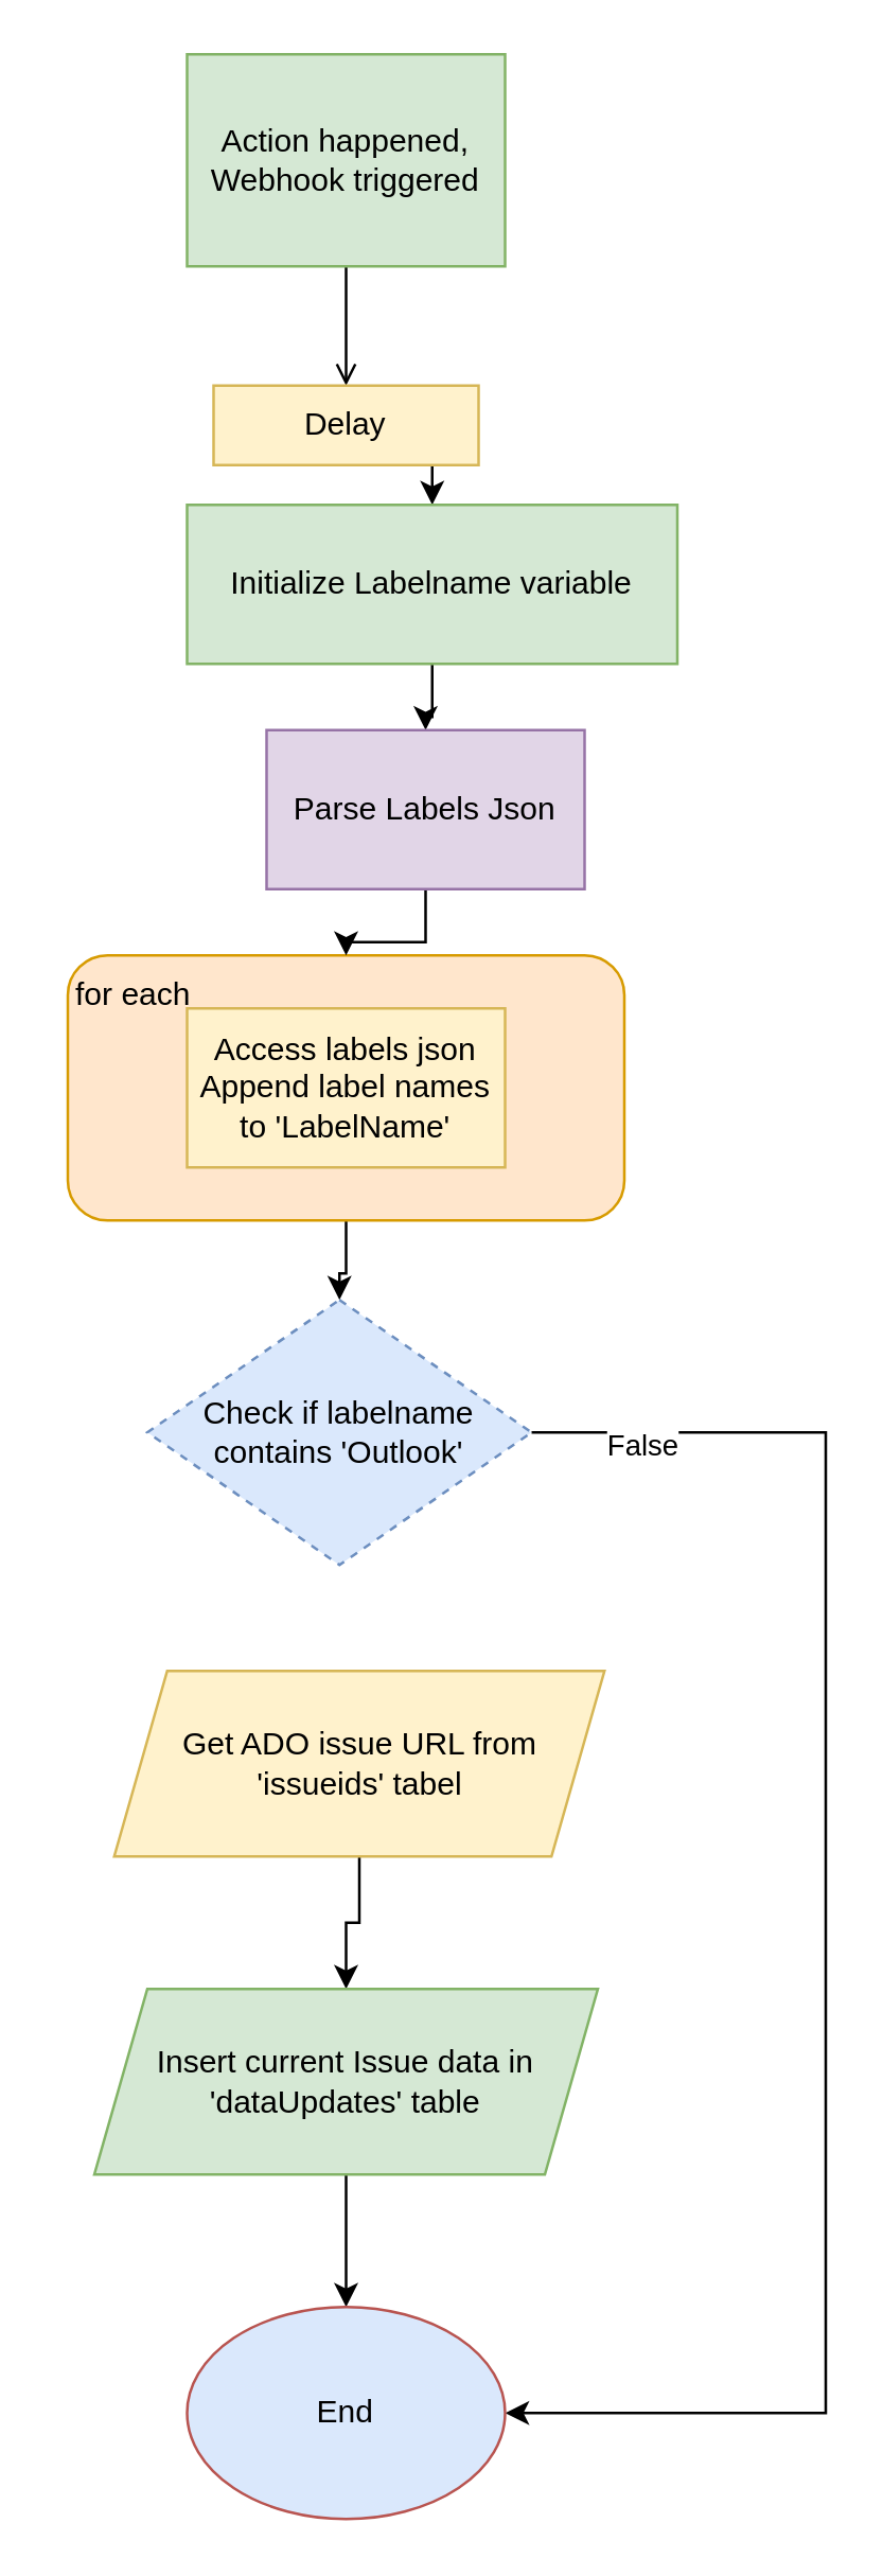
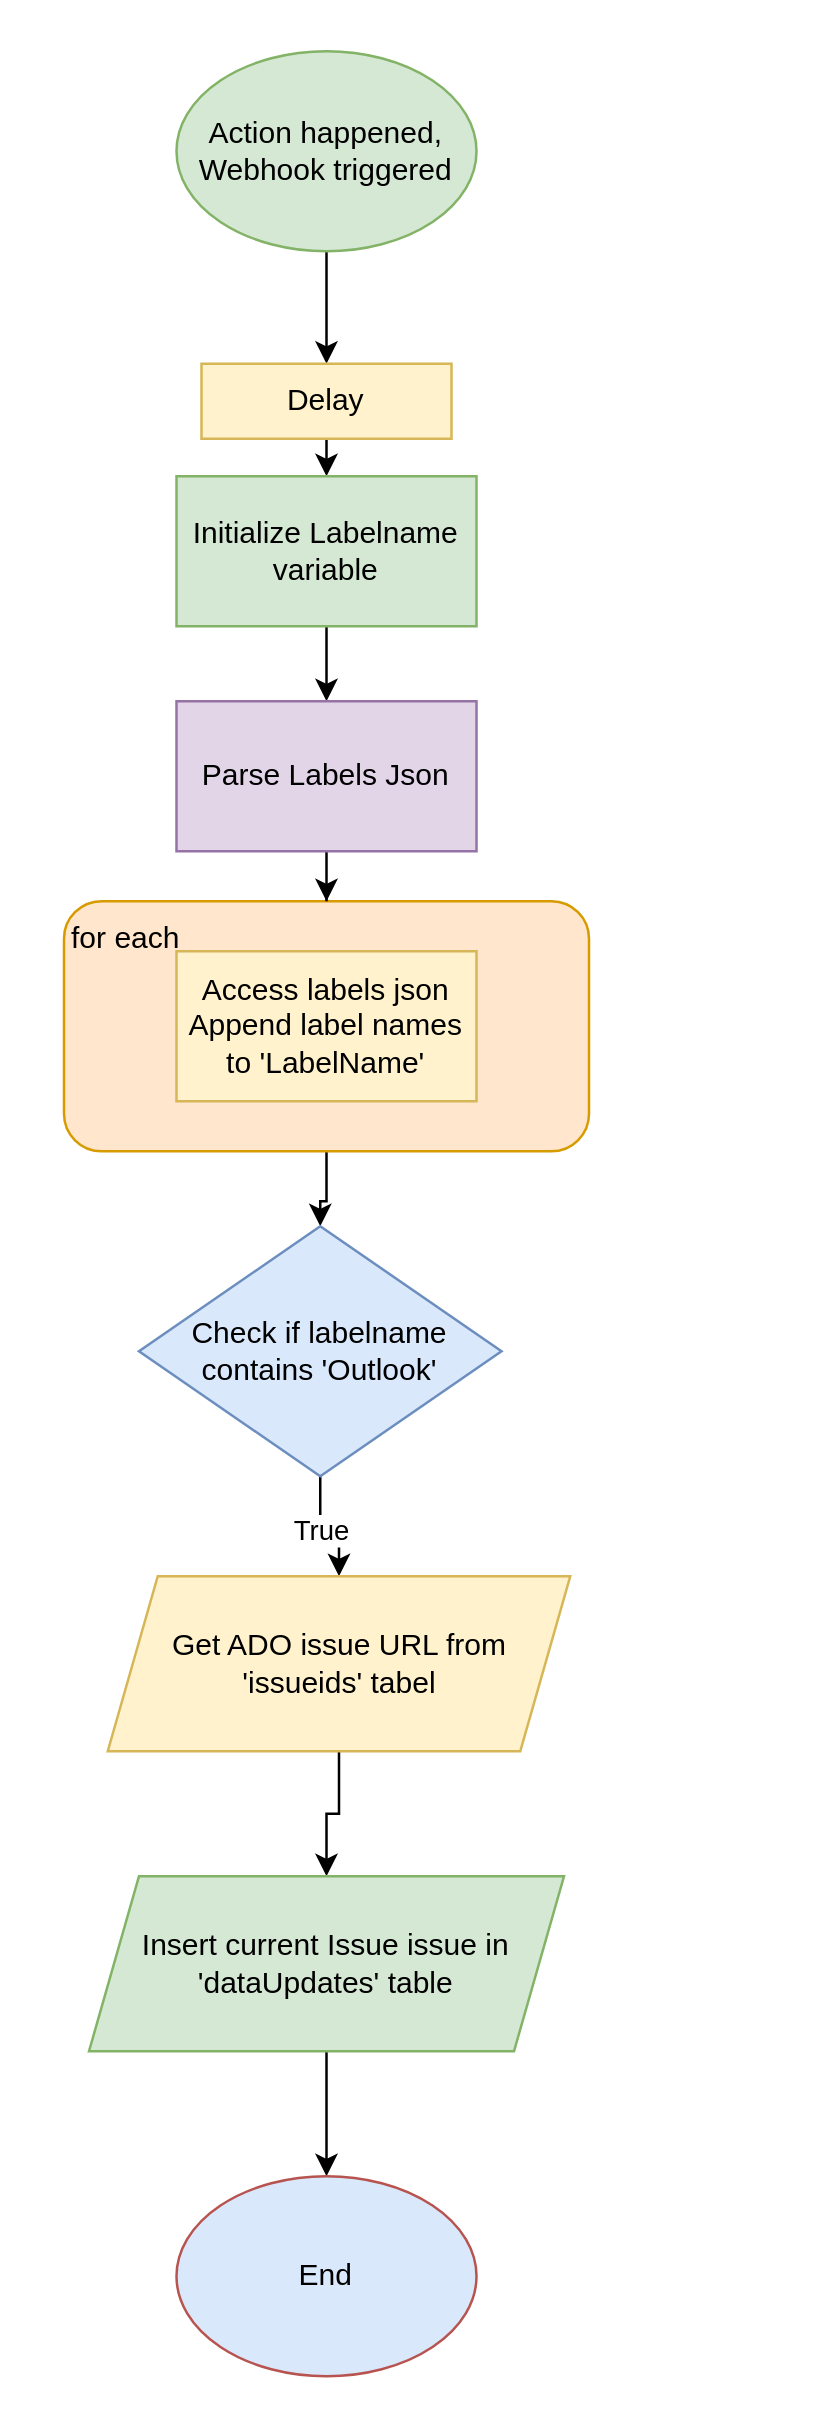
- <mxCell id="5" value="Action happened,&lt;br&gt;Webhook triggered" style="whiteSpace=wrap;html=1;fillColor=#d5e8d4;strokeColor=#82b366;rounded=0;" vertex="1" parent="1"><mxGeometry x="70" y="20" width="120" height="80" as="geometry" /></mxCell>
+ <mxCell id="5" value="Action happened,&lt;br&gt;Webhook triggered" style="ellipse;whiteSpace=wrap;html=1;fillColor=#d5e8d4;strokeColor=#82b366;" vertex="1" parent="1"><mxGeometry x="70" y="20" width="120" height="80" as="geometry" /></mxCell>
- <mxCell id="4" value="" style="edgeStyle=orthogonalEdgeStyle;rounded=0;orthogonalLoop=1;jettySize=auto;html=1;endArrow=open;" edge="1" parent="1" source="5" target="7"><mxGeometry relative="1" as="geometry" /></mxCell>
+ <mxCell id="4" value="" style="edgeStyle=orthogonalEdgeStyle;rounded=0;orthogonalLoop=1;jettySize=auto;html=1;" edge="1" parent="1" source="5" target="7"><mxGeometry relative="1" as="geometry" /></mxCell>
- <mxCell id="9" value="Initialize Labelname variable" style="rounded=0;whiteSpace=wrap;html=1;fillColor=#d5e8d4;strokeColor=#82b366;" vertex="1" parent="1"><mxGeometry x="70" y="190" width="185" height="60" as="geometry" /></mxCell>
+ <mxCell id="9" value="Initialize Labelname variable" style="rounded=0;whiteSpace=wrap;html=1;fillColor=#d5e8d4;strokeColor=#82b366;" vertex="1" parent="1"><mxGeometry x="70" y="190" width="120" height="60" as="geometry" /></mxCell>
- <mxCell id="11" value="Parse Labels Json" style="rounded=0;whiteSpace=wrap;html=1;fillColor=#e1d5e7;strokeColor=#9673a6;" vertex="1" parent="1"><mxGeometry x="100" y="275" width="120" height="60" as="geometry" /></mxCell>
+ <mxCell id="11" value="Parse Labels Json" style="rounded=0;whiteSpace=wrap;html=1;fillColor=#e1d5e7;strokeColor=#9673a6;" vertex="1" parent="1"><mxGeometry x="70" y="280" width="120" height="60" as="geometry" /></mxCell>
- <mxCell id="18" value="Check if labelname contains 'Outlook'" style="rhombus;whiteSpace=wrap;html=1;fillColor=#dae8fc;strokeColor=#6c8ebf;dashed=1;" vertex="1" parent="1"><mxGeometry x="55" y="490" width="145" height="100" as="geometry" /></mxCell>
+ <mxCell id="18" value="Check if labelname contains 'Outlook'" style="rhombus;whiteSpace=wrap;html=1;fillColor=#dae8fc;strokeColor=#6c8ebf;" vertex="1" parent="1"><mxGeometry x="55" y="490" width="145" height="100" as="geometry" /></mxCell>
+ <mxCell id="14" value="" style="edgeStyle=orthogonalEdgeStyle;rounded=0;orthogonalLoop=1;jettySize=auto;html=1;" edge="1" parent="1" source="18" target="20"><mxGeometry relative="1" as="geometry" /></mxCell>
+ <mxCell id="15" value="True" style="edgeLabel;html=1;align=center;verticalAlign=middle;resizable=0;points=[];" vertex="1" connectable="0" parent="14"><mxGeometry x="-0.173" y="-1" relative="1" as="geometry"><mxPoint as="offset" /></mxGeometry></mxCell>
- <mxCell id="16" style="edgeStyle=orthogonalEdgeStyle;rounded=0;orthogonalLoop=1;jettySize=auto;html=1;exitX=1;exitY=0.5;exitDx=0;exitDy=0;entryX=1;entryY=0.5;entryDx=0;entryDy=0;" edge="1" parent="1" source="18" target="23"><mxGeometry relative="1" as="geometry"><mxPoint x="310" y="900" as="targetPoint" /><Array as="points"><mxPoint x="311" y="540" /><mxPoint x="311" y="910" /></Array></mxGeometry></mxCell>
- <mxCell id="17" value="False" style="edgeLabel;html=1;align=center;verticalAlign=middle;resizable=0;points=[];" vertex="1" connectable="0" parent="16"><mxGeometry x="-0.863" y="-4" relative="1" as="geometry"><mxPoint as="offset" /></mxGeometry></mxCell>
- <mxCell id="22" value="Insert current Issue data in 'dataUpdates' table" style="shape=parallelogram;perimeter=parallelogramPerimeter;whiteSpace=wrap;html=1;fixedSize=1;fillColor=#d5e8d4;strokeColor=#82b366;" vertex="1" parent="1"><mxGeometry x="35" y="750" width="190" height="70" as="geometry" /></mxCell>
+ <mxCell id="22" value="Insert current Issue issue in 'dataUpdates' table" style="shape=parallelogram;perimeter=parallelogramPerimeter;whiteSpace=wrap;html=1;fixedSize=1;fillColor=#d5e8d4;strokeColor=#82b366;" vertex="1" parent="1"><mxGeometry x="35" y="750" width="190" height="70" as="geometry" /></mxCell>
